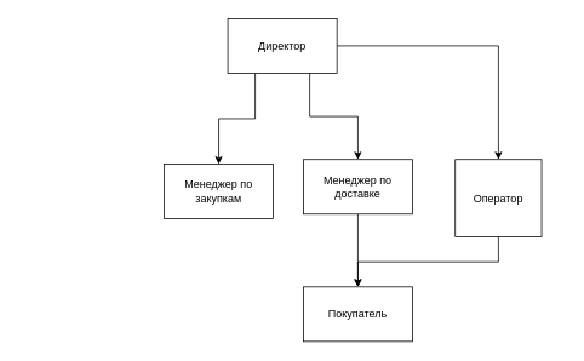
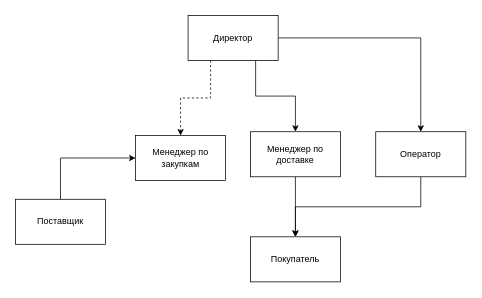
- <mxCell id="2" style="edgeStyle=orthogonalEdgeStyle;rounded=0;orthogonalLoop=1;jettySize=auto;html=1;exitX=0.25;exitY=1;exitDx=0;exitDy=0;entryX=0.5;entryY=0;entryDx=0;entryDy=0;" edge="1" parent="1" source="5" target="9"><mxGeometry relative="1" as="geometry" /></mxCell>
+ <mxCell id="2" style="edgeStyle=orthogonalEdgeStyle;rounded=0;orthogonalLoop=1;jettySize=auto;html=1;exitX=0.25;exitY=1;exitDx=0;exitDy=0;entryX=0.5;entryY=0;entryDx=0;entryDy=0;dashed=1;" edge="1" parent="1" source="5" target="9"><mxGeometry relative="1" as="geometry" /></mxCell>
- <mxCell id="7" value="Оператор" style="rounded=0;whiteSpace=wrap;html=1;" vertex="1" parent="1"><mxGeometry x="500" y="175" width="95" height="85" as="geometry" /></mxCell>
+ <mxCell id="7" value="Оператор" style="rounded=0;whiteSpace=wrap;html=1;" vertex="1" parent="1"><mxGeometry x="500" y="175" width="120" height="60" as="geometry" /></mxCell>
+ <mxCell id="12" style="edgeStyle=orthogonalEdgeStyle;rounded=0;orthogonalLoop=1;jettySize=auto;html=1;exitX=0.5;exitY=0;exitDx=0;exitDy=0;entryX=0;entryY=0.5;entryDx=0;entryDy=0;" edge="1" parent="1" source="13" target="9"><mxGeometry relative="1" as="geometry" /></mxCell>
+ <mxCell id="13" value="Поставщик" style="rounded=0;whiteSpace=wrap;html=1;" vertex="1" parent="1"><mxGeometry x="20" y="265" width="120" height="60" as="geometry" /></mxCell>
